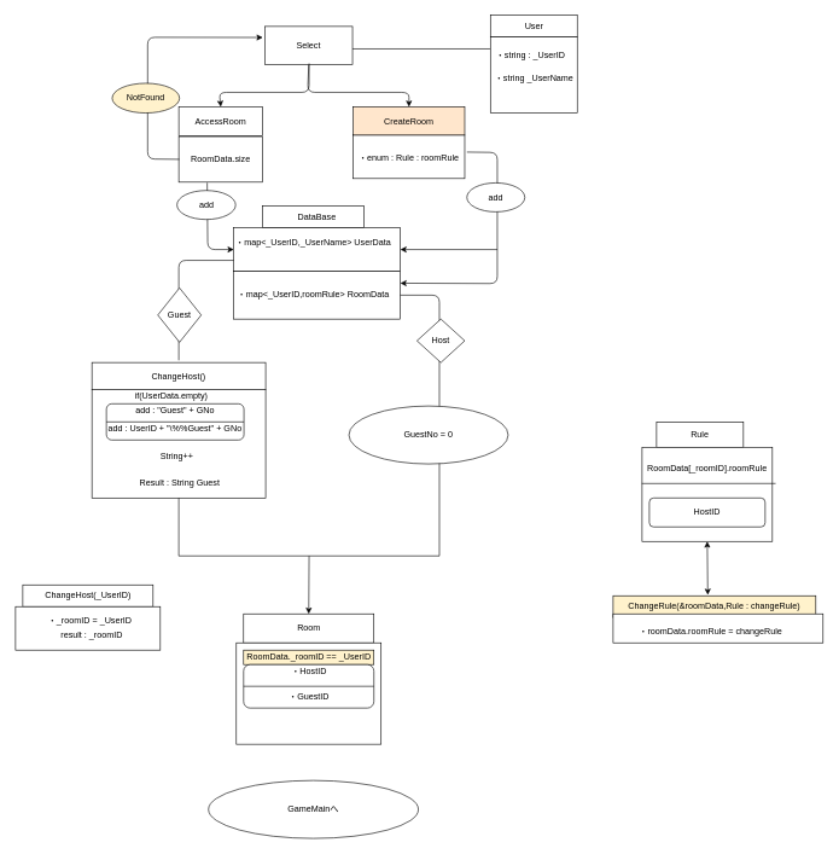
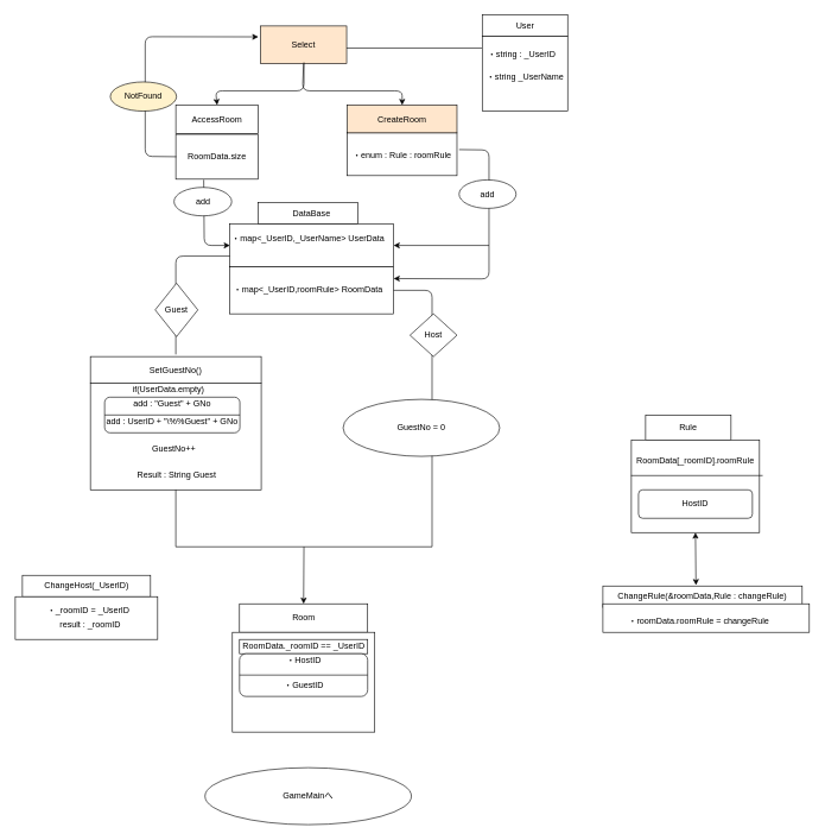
- <mxCell id="40" value="Select" style="rounded=0;whiteSpace=wrap;html=1;" vertex="1" parent="1"><mxGeometry x="365" y="36" width="121" height="53" as="geometry" /></mxCell>
+ <mxCell id="40" value="Select" style="rounded=0;whiteSpace=wrap;html=1;fillColor=#ffe6cc;" vertex="1" parent="1"><mxGeometry x="365" y="36" width="121" height="53" as="geometry" /></mxCell>
- <mxCell id="57" value="ChangeHost()" style="rounded=0;whiteSpace=wrap;html=1;" vertex="1" parent="1"><mxGeometry x="126" y="500" width="240" height="37" as="geometry" /></mxCell>
+ <mxCell id="57" value="SetGuestNo()" style="rounded=0;whiteSpace=wrap;html=1;" vertex="1" parent="1"><mxGeometry x="126" y="500" width="240" height="37" as="geometry" /></mxCell>
- <mxCell id="66" value="String++" style="text;html=1;strokeColor=none;fillColor=none;align=center;verticalAlign=middle;whiteSpace=wrap;rounded=0;" vertex="1" parent="1"><mxGeometry x="176" y="619.5" width="135" height="20" as="geometry" /></mxCell>
+ <mxCell id="66" value="GuestNo++" style="text;html=1;strokeColor=none;fillColor=none;align=center;verticalAlign=middle;whiteSpace=wrap;rounded=0;" vertex="1" parent="1"><mxGeometry x="176" y="619.5" width="135" height="20" as="geometry" /></mxCell>
- <mxCell id="23" value="ChangeRule(&amp;amp;roomData,Rule : changeRule)" style="rounded=0;whiteSpace=wrap;html=1;fillColor=#fff2cc;" parent="1" vertex="1"><mxGeometry x="846" y="822" width="280" height="30" as="geometry" /></mxCell>
+ <mxCell id="23" value="ChangeRule(&amp;amp;roomData,Rule : changeRule)" style="rounded=0;whiteSpace=wrap;html=1;" parent="1" vertex="1"><mxGeometry x="846" y="822" width="280" height="30" as="geometry" /></mxCell>
- <mxCell id="26" value="RoomData._roomID == _UserID" style="rounded=0;whiteSpace=wrap;html=1;fillColor=#fff2cc;" parent="1" vertex="1"><mxGeometry x="335.5" y="897" width="180" height="20" as="geometry" /></mxCell>
+ <mxCell id="26" value="RoomData._roomID == _UserID" style="rounded=0;whiteSpace=wrap;html=1;" parent="1" vertex="1"><mxGeometry x="335.5" y="897" width="180" height="20" as="geometry" /></mxCell>
